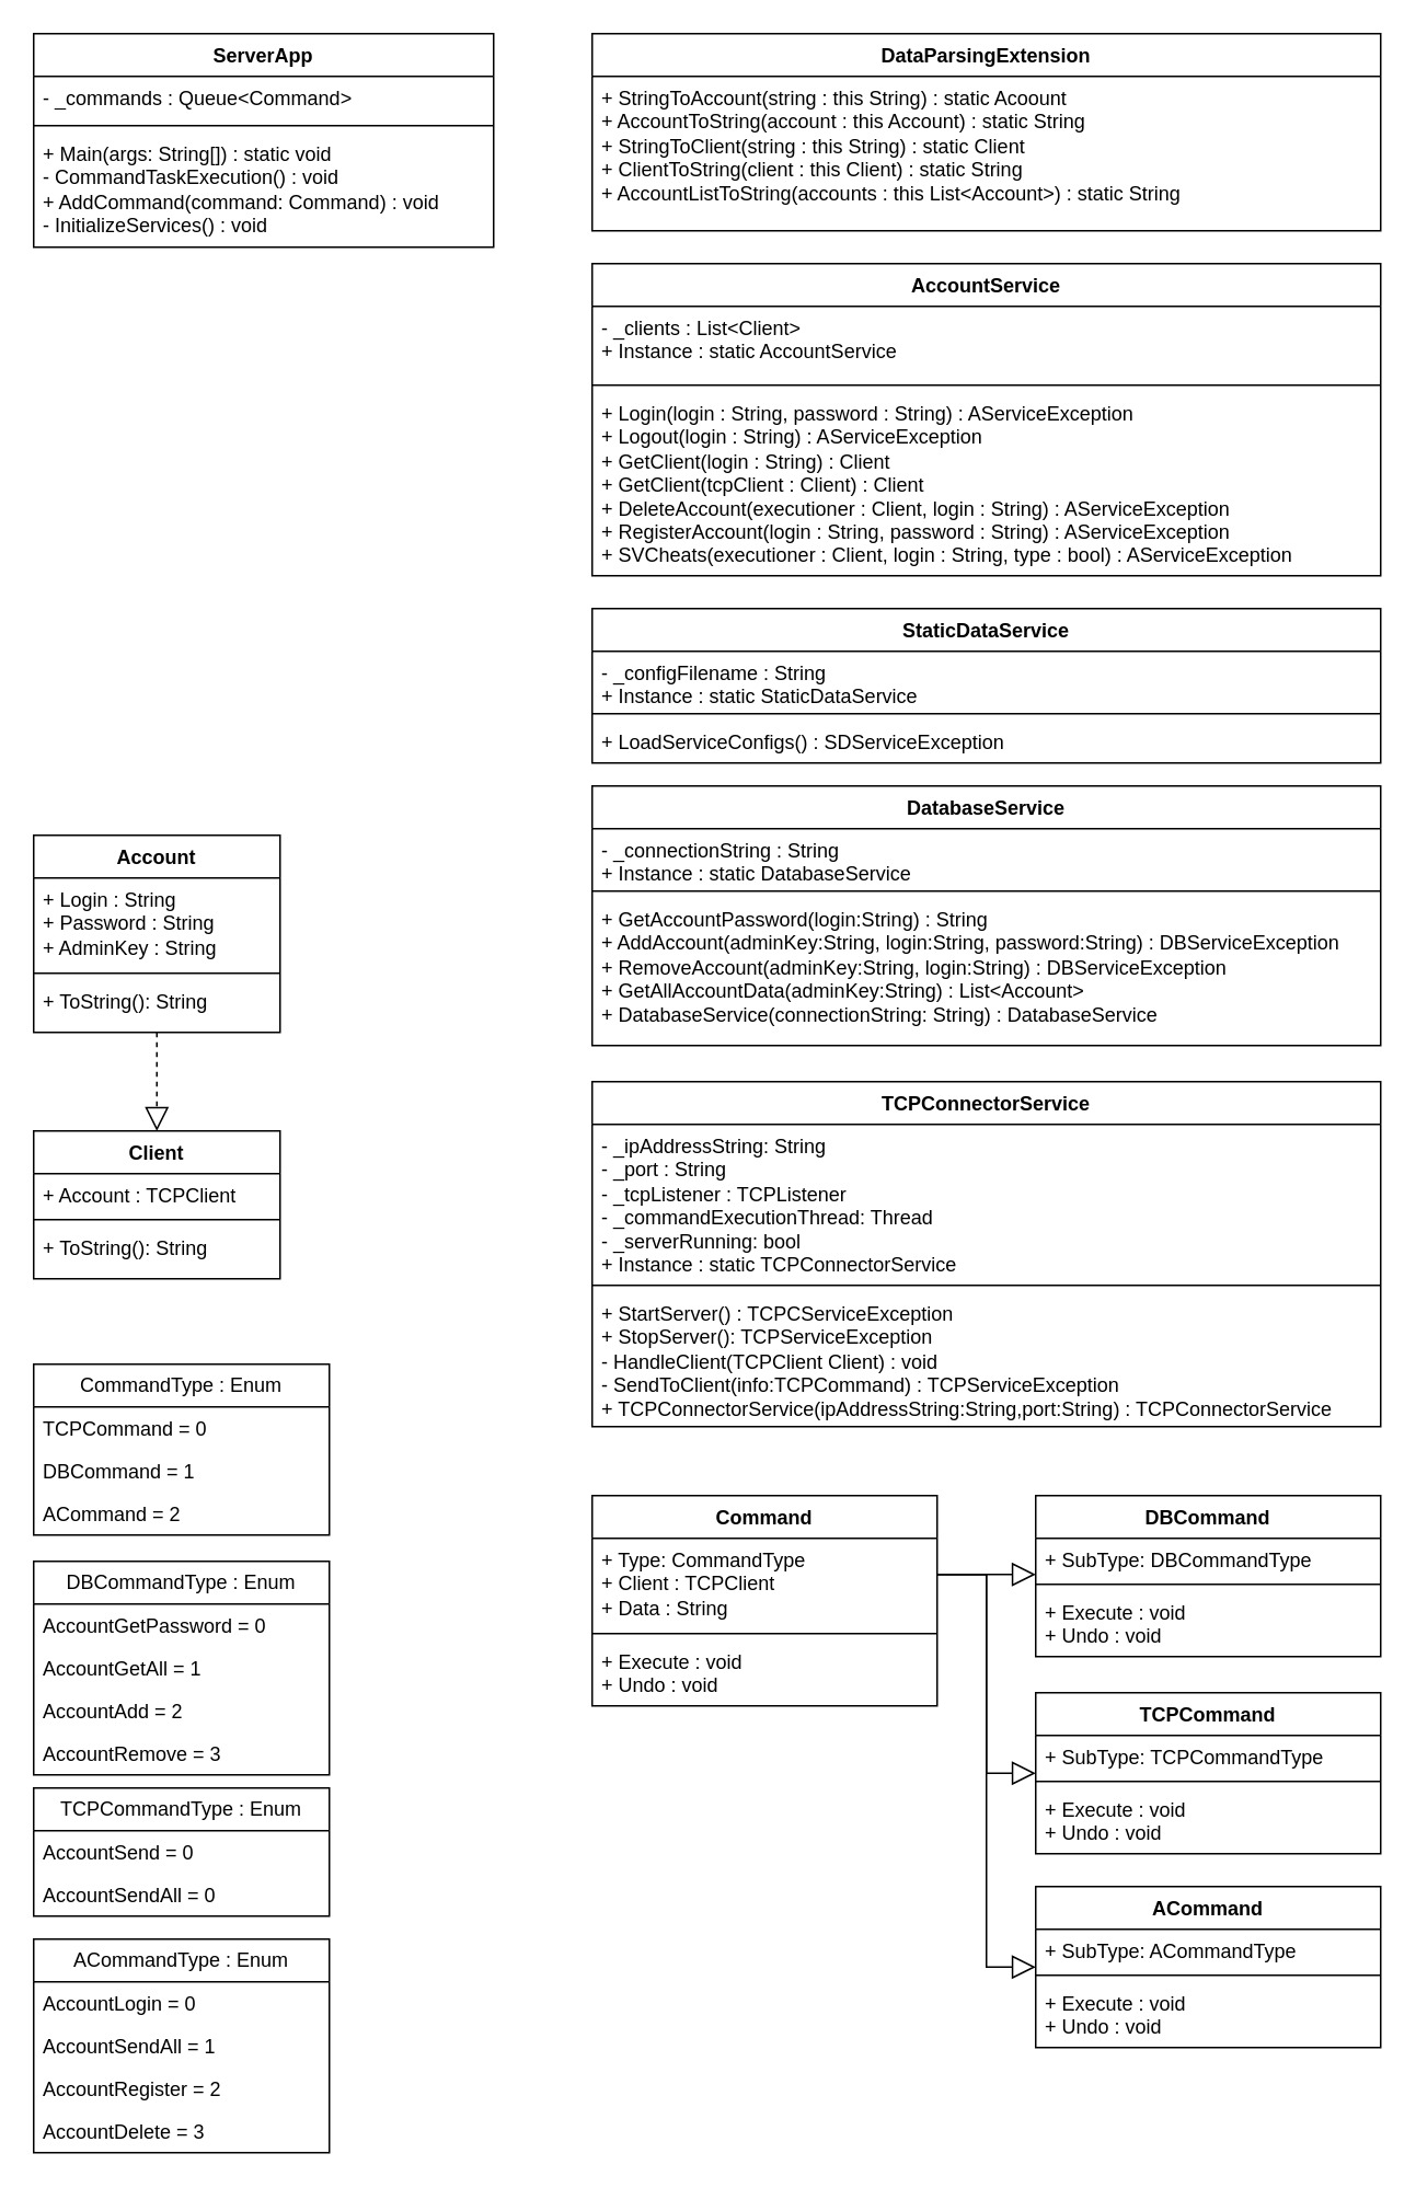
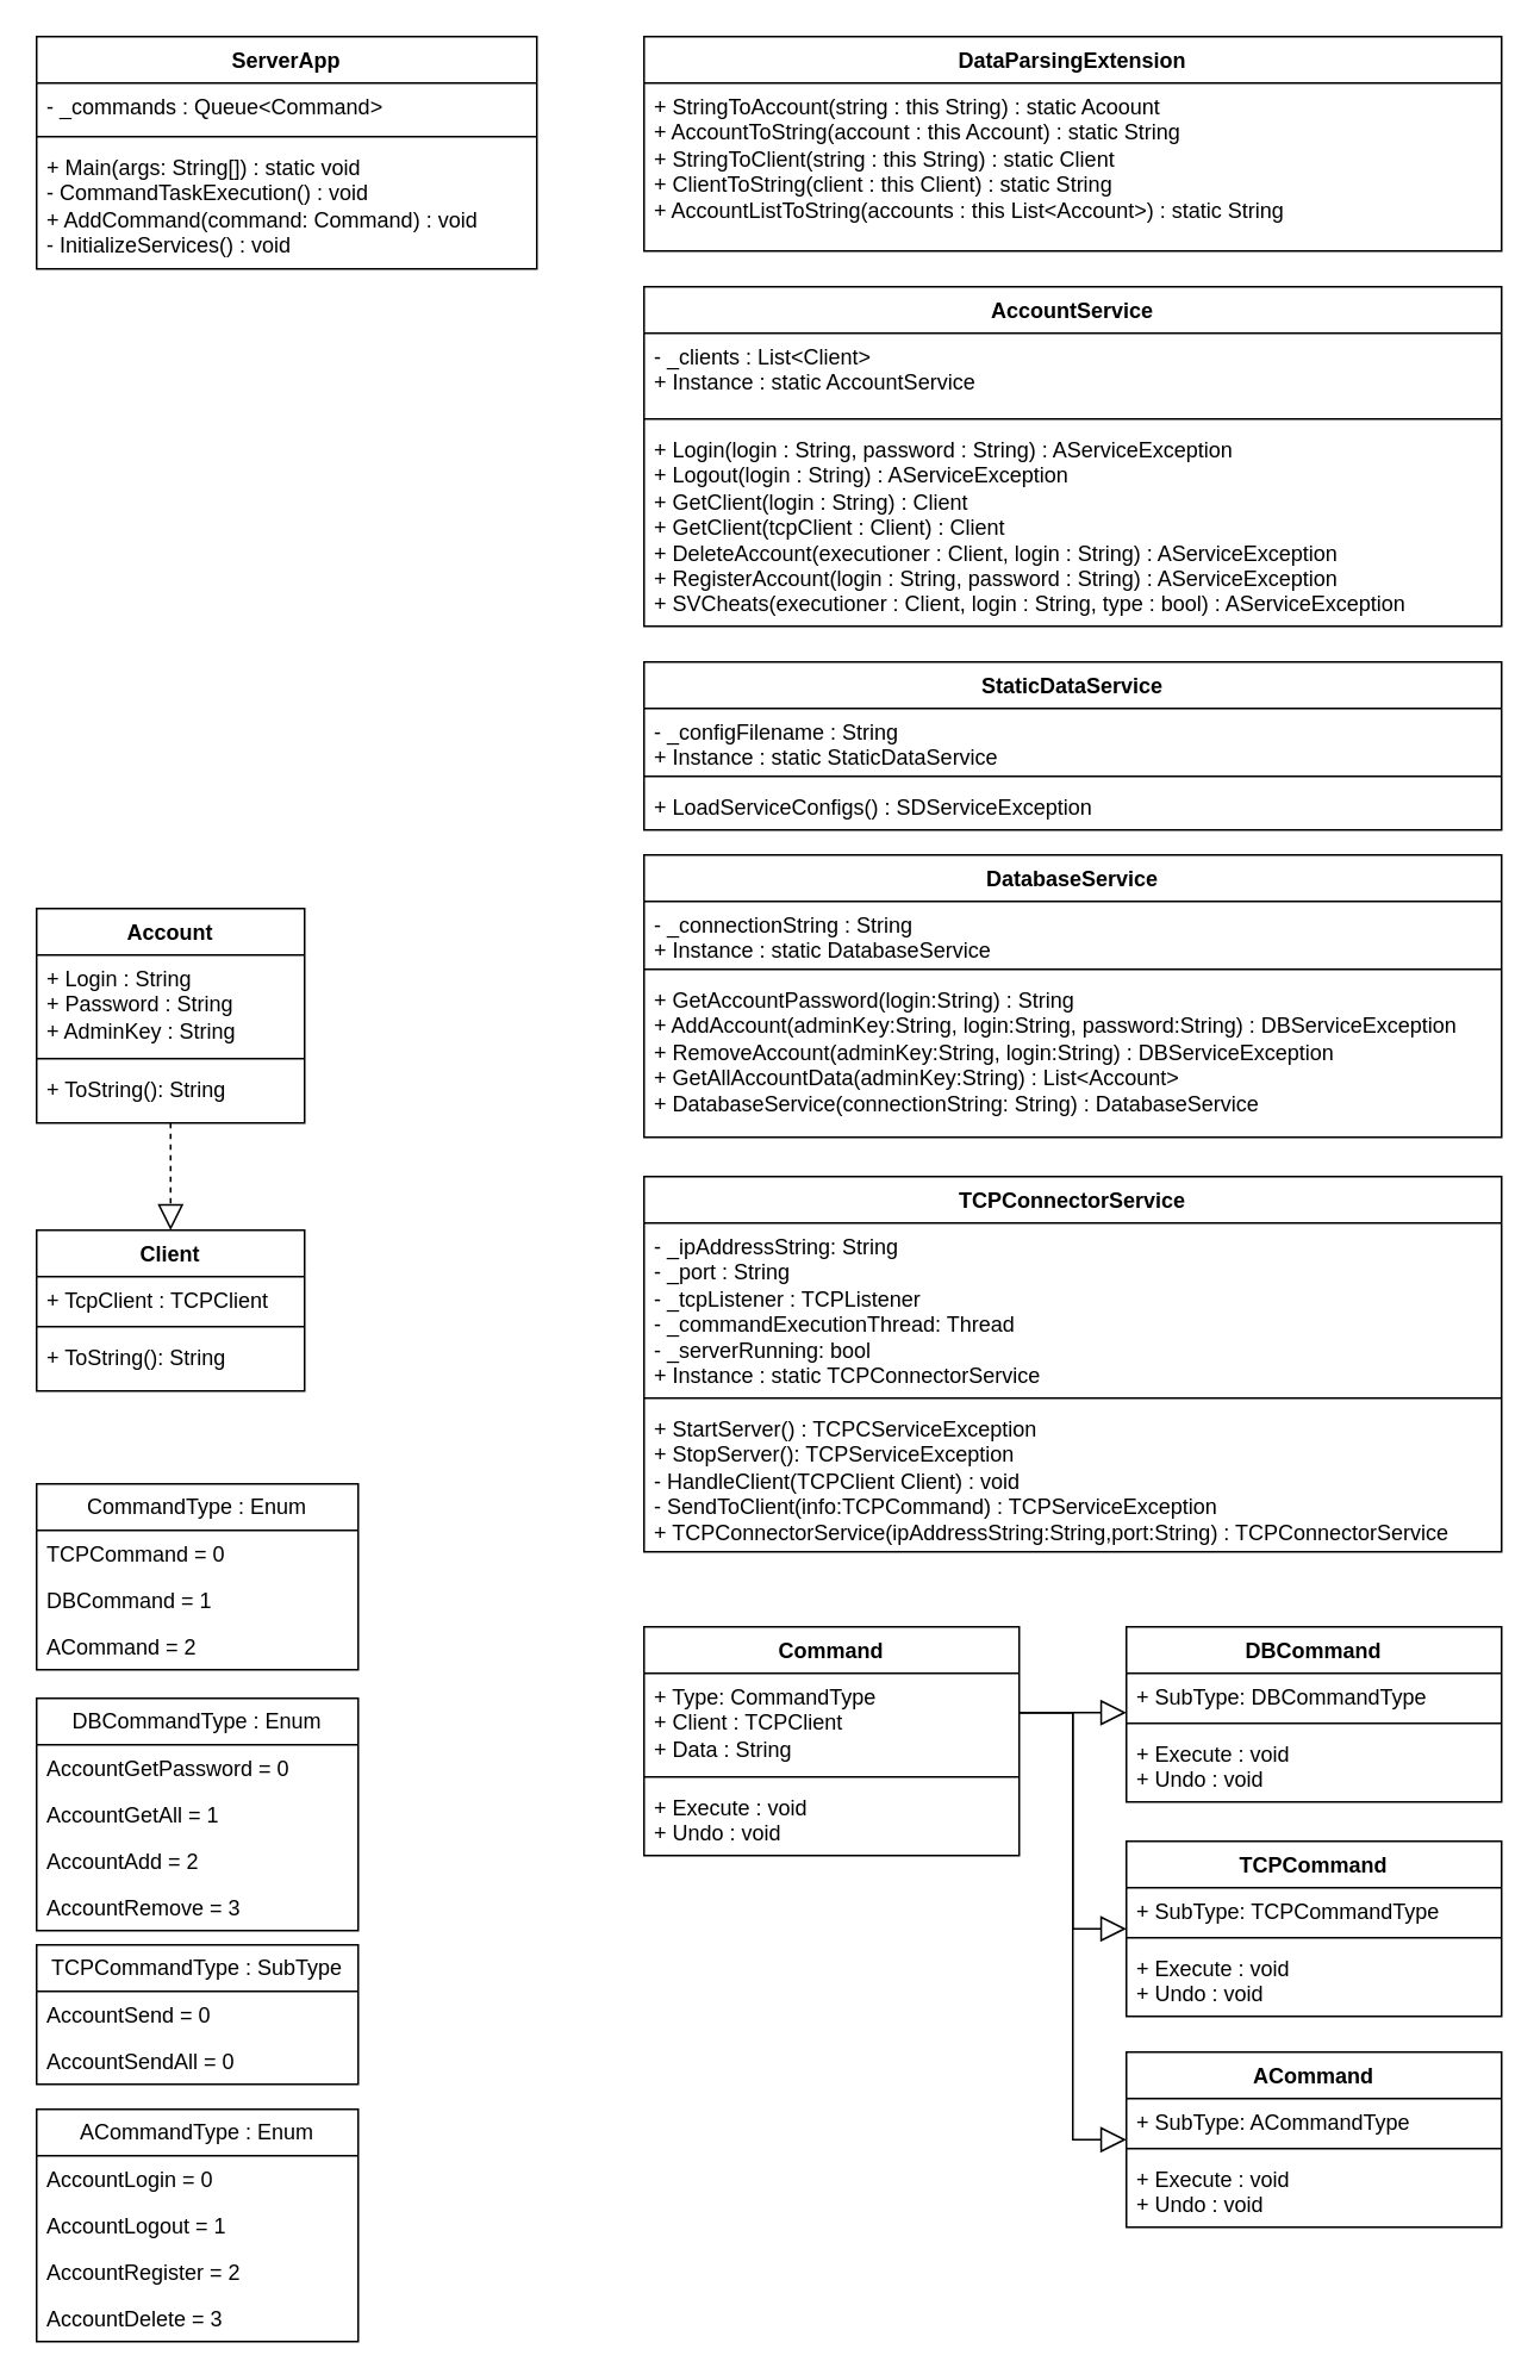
- <mxCell id="54" value="&lt;div&gt;+ Account : TCPClient&lt;/div&gt;" style="text;strokeColor=none;fillColor=none;align=left;verticalAlign=top;spacingLeft=4;spacingRight=4;overflow=hidden;rotatable=0;points=[[0,0.5],[1,0.5]];portConstraint=eastwest;whiteSpace=wrap;html=1;" parent="53" vertex="1"><mxGeometry y="26" width="150" height="24" as="geometry" /></mxCell>
+ <mxCell id="54" value="&lt;div&gt;+ TcpClient : TCPClient&lt;/div&gt;" style="text;strokeColor=none;fillColor=none;align=left;verticalAlign=top;spacingLeft=4;spacingRight=4;overflow=hidden;rotatable=0;points=[[0,0.5],[1,0.5]];portConstraint=eastwest;whiteSpace=wrap;html=1;" parent="53" vertex="1"><mxGeometry y="26" width="150" height="24" as="geometry" /></mxCell>
- <mxCell id="46" value="TCPCommandType : Enum" style="swimlane;fontStyle=0;childLayout=stackLayout;horizontal=1;startSize=26;fillColor=none;horizontalStack=0;resizeParent=1;resizeParentMax=0;resizeLast=0;collapsible=1;marginBottom=0;whiteSpace=wrap;html=1;" parent="1" vertex="1"><mxGeometry y="1088" width="180" height="78" as="geometry" x="20" /></mxCell>
+ <mxCell id="46" value="TCPCommandType : SubType" style="swimlane;fontStyle=0;childLayout=stackLayout;horizontal=1;startSize=26;fillColor=none;horizontalStack=0;resizeParent=1;resizeParentMax=0;resizeLast=0;collapsible=1;marginBottom=0;whiteSpace=wrap;html=1;" parent="1" vertex="1"><mxGeometry y="1088" width="180" height="78" as="geometry" x="20" /></mxCell>
- <mxCell id="64" value="AccountSendAll = 1" style="text;strokeColor=none;fillColor=none;align=left;verticalAlign=top;spacingLeft=4;spacingRight=4;overflow=hidden;rotatable=0;points=[[0,0.5],[1,0.5]];portConstraint=eastwest;whiteSpace=wrap;html=1;" parent="62" vertex="1"><mxGeometry y="52" width="180" height="26" as="geometry" /></mxCell>
+ <mxCell id="64" value="AccountLogout = 1" style="text;strokeColor=none;fillColor=none;align=left;verticalAlign=top;spacingLeft=4;spacingRight=4;overflow=hidden;rotatable=0;points=[[0,0.5],[1,0.5]];portConstraint=eastwest;whiteSpace=wrap;html=1;" parent="62" vertex="1"><mxGeometry y="52" width="180" height="26" as="geometry" /></mxCell>
